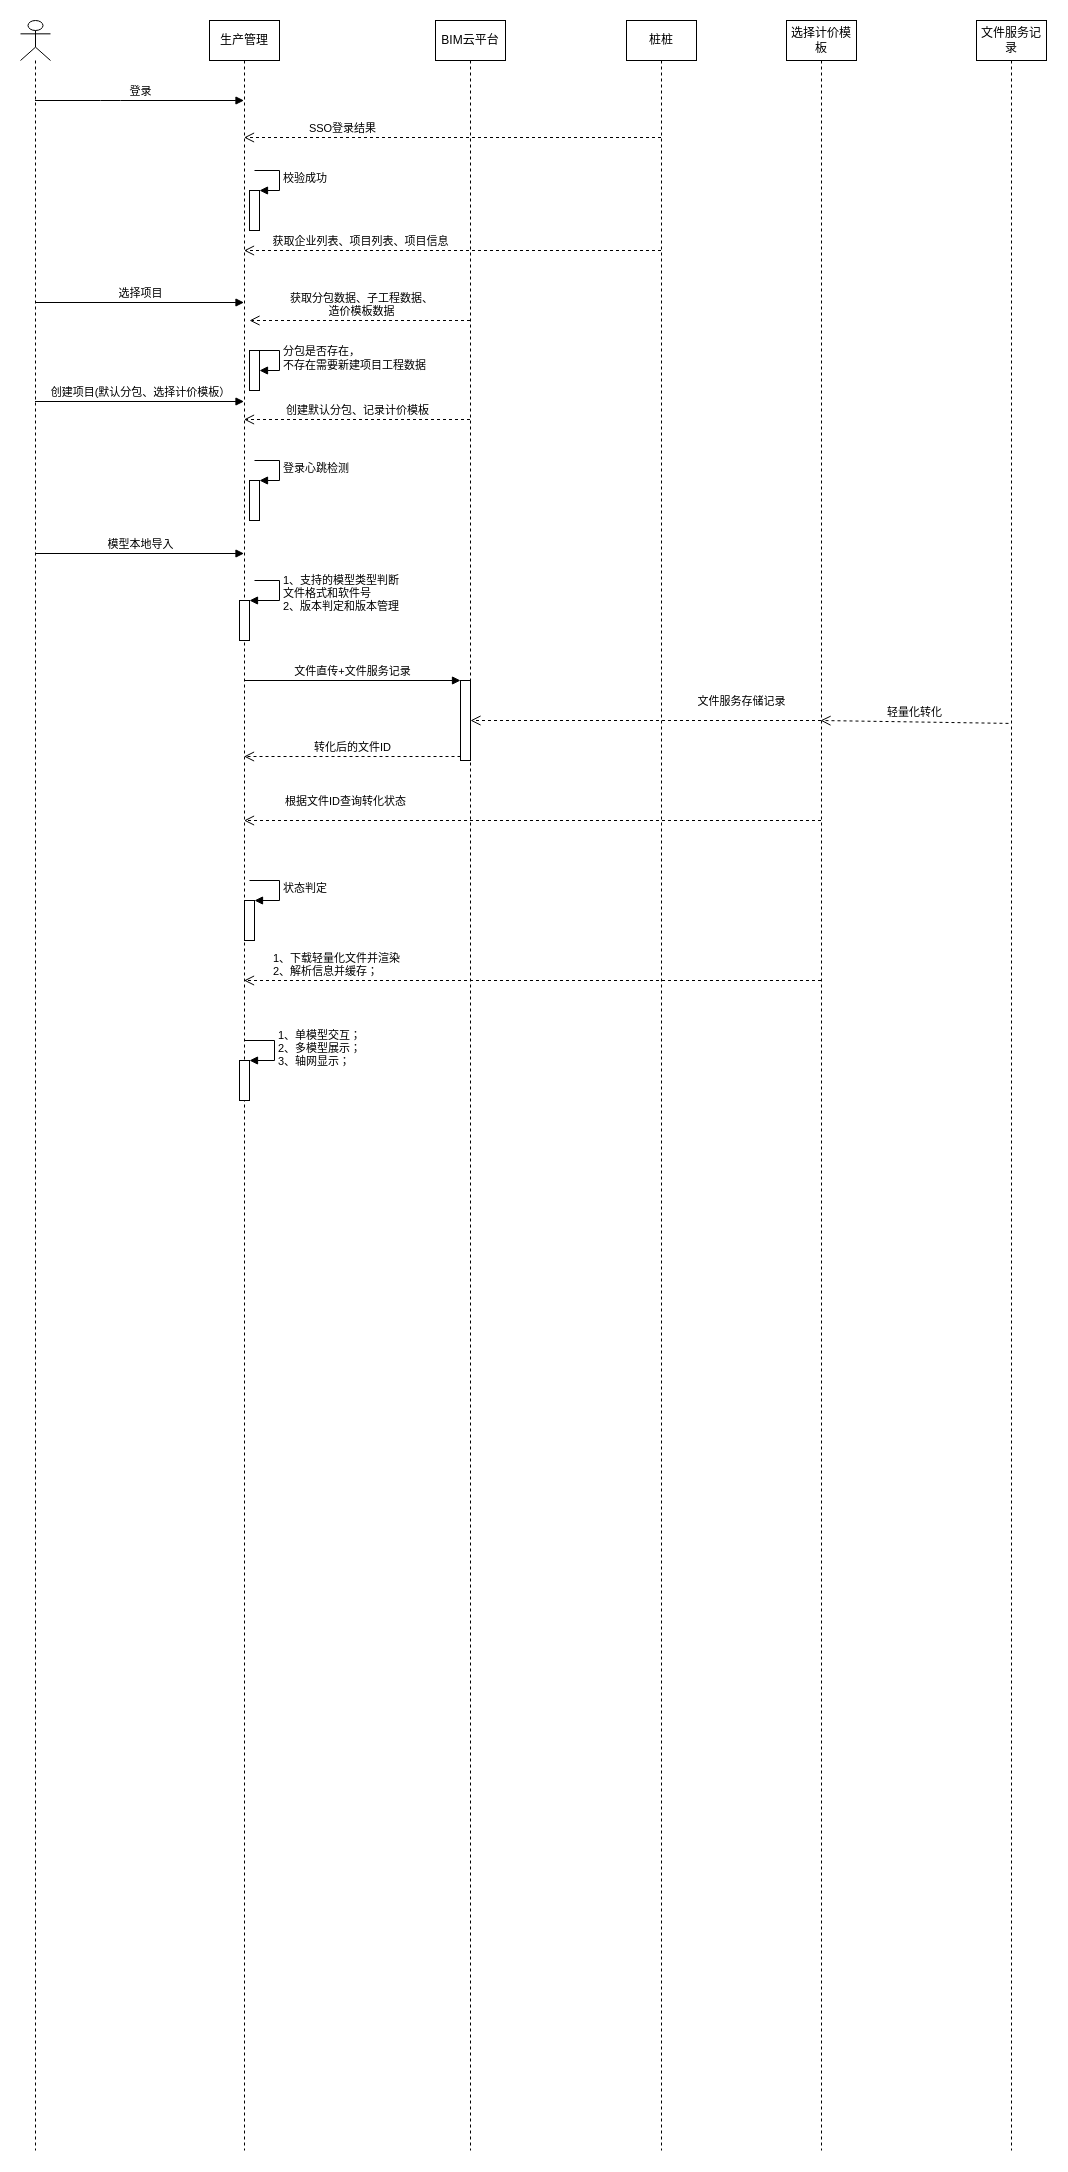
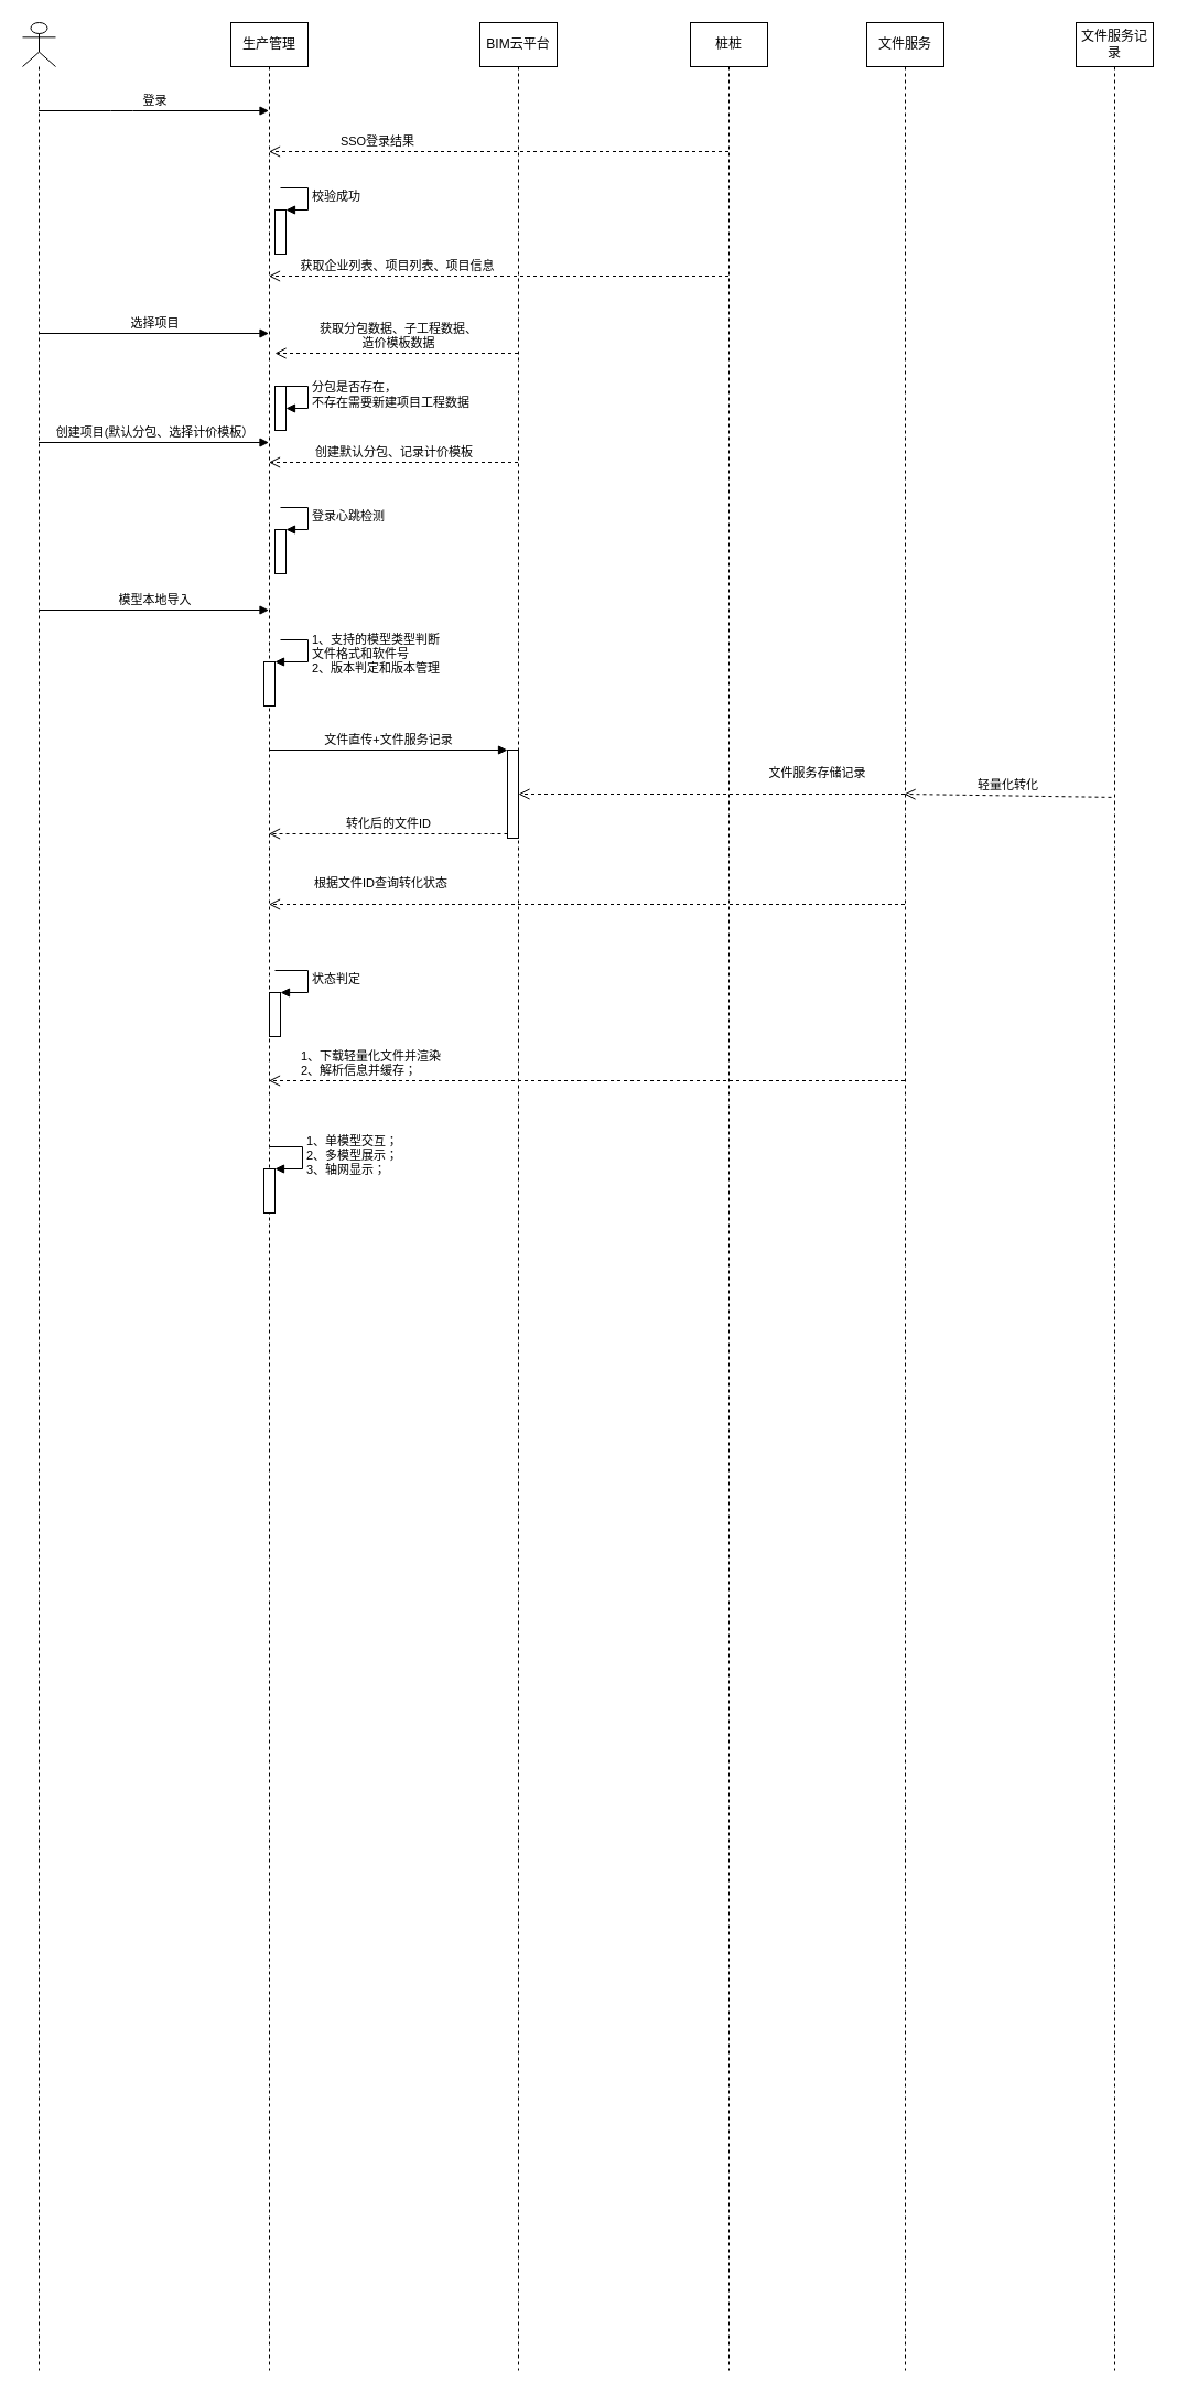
- <mxCell id="21" value="选择计价模板" style="shape=umlLifeline;perimeter=lifelinePerimeter;whiteSpace=wrap;html=1;container=1;collapsible=0;recursiveResize=0;outlineConnect=0;" parent="2" vertex="1"><mxGeometry x="766" width="70" height="2130" as="geometry" /></mxCell>
+ <mxCell id="21" value="文件服务" style="shape=umlLifeline;perimeter=lifelinePerimeter;whiteSpace=wrap;html=1;container=1;collapsible=0;recursiveResize=0;outlineConnect=0;" parent="2" vertex="1"><mxGeometry x="766" width="70" height="2130" as="geometry" /></mxCell>
